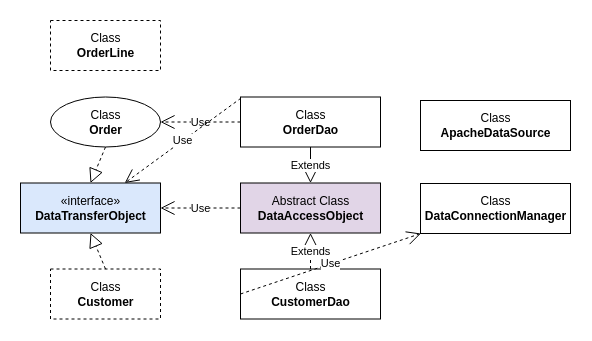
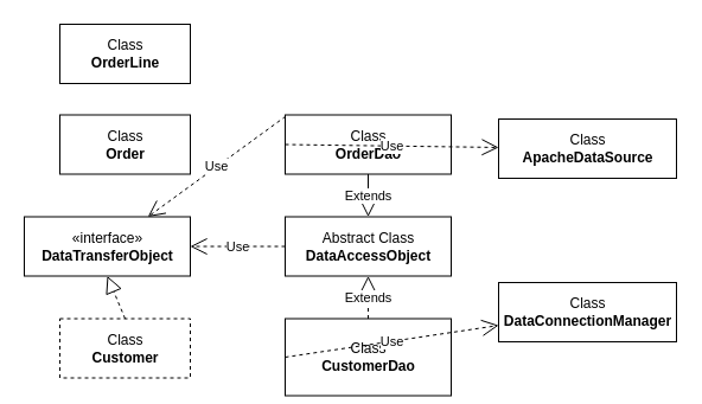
- <mxCell id="4" value="Class&lt;br&gt;&lt;b&gt;OrderLine&lt;/b&gt;" style="html=1;dashed=1;" vertex="1" parent="1"><mxGeometry x="50" y="20" width="110" height="50" as="geometry" /></mxCell>
+ <mxCell id="4" value="Class&lt;br&gt;&lt;b&gt;OrderLine&lt;/b&gt;" style="html=1;" vertex="1" parent="1"><mxGeometry x="50" y="20" width="110" height="50" as="geometry" /></mxCell>
- <mxCell id="6" value="Class&lt;br&gt;&lt;b&gt;Order&lt;/b&gt;" style="ellipse;html=1;" vertex="1" parent="1"><mxGeometry x="50" y="96.5" width="110" height="50" as="geometry" /></mxCell>
+ <mxCell id="6" value="Class&lt;br&gt;&lt;b&gt;Order&lt;/b&gt;" style="html=1;" vertex="1" parent="1"><mxGeometry x="50" y="96.5" width="110" height="50" as="geometry" /></mxCell>
- <mxCell id="14" value="Use" style="endArrow=open;endSize=12;dashed=1;html=1;exitX=0;exitY=0.5;exitDx=0;exitDy=0;entryX=1;entryY=0.5;entryDx=0;entryDy=0;" edge="1" parent="1" source="7" target="6"><mxGeometry width="160" relative="1" as="geometry"><mxPoint x="-140" y="360" as="sourcePoint" /><mxPoint x="20" y="360" as="targetPoint" /></mxGeometry></mxCell>
+ <mxCell id="14" value="Use" style="endArrow=open;endSize=12;dashed=1;html=1;exitX=0;exitY=0.5;exitDx=0;exitDy=0;" edge="1" parent="1" source="7" target="18"><mxGeometry width="160" relative="1" as="geometry"><mxPoint x="-140" y="360" as="sourcePoint" /><mxPoint x="20" y="360" as="targetPoint" /></mxGeometry></mxCell>
- <mxCell id="11" value="" style="endArrow=block;dashed=1;endFill=0;endSize=12;html=1;exitX=0.5;exitY=1;exitDx=0;exitDy=0;entryX=0.5;entryY=0;entryDx=0;entryDy=0;" edge="1" parent="1" source="6" target="2"><mxGeometry width="160" relative="1" as="geometry"><mxPoint x="-140" y="300" as="sourcePoint" /><mxPoint x="20" y="300" as="targetPoint" /></mxGeometry></mxCell>
- <mxCell id="2" value="«interface»&lt;br&gt;&lt;b&gt;DataTransferObject&lt;/b&gt;" style="html=1;fillColor=#dae8fc;" vertex="1" parent="1"><mxGeometry x="20" y="182.5" width="140" height="50" as="geometry" /></mxCell>
+ <mxCell id="2" value="«interface»&lt;br&gt;&lt;b&gt;DataTransferObject&lt;/b&gt;" style="html=1;" vertex="1" parent="1"><mxGeometry x="20" y="182.5" width="140" height="50" as="geometry" /></mxCell>
- <mxCell id="3" value="Abstract Class&lt;br&gt;&lt;b&gt;DataAccessObject&lt;/b&gt;" style="html=1;fillColor=#e1d5e7;" vertex="1" parent="1"><mxGeometry x="240" y="182.5" width="140" height="50" as="geometry" /></mxCell>
+ <mxCell id="3" value="Abstract Class&lt;br&gt;&lt;b&gt;DataAccessObject&lt;/b&gt;" style="html=1;" vertex="1" parent="1"><mxGeometry x="240" y="182.5" width="140" height="50" as="geometry" /></mxCell>
- <mxCell id="17" value="Class&lt;br&gt;&lt;b&gt;DataConnectionManager&lt;/b&gt;" style="html=1;" vertex="1" parent="1"><mxGeometry x="420" y="183" width="150" height="50" as="geometry" /></mxCell>
+ <mxCell id="17" value="Class&lt;br&gt;&lt;b&gt;DataConnectionManager&lt;/b&gt;" style="html=1;" vertex="1" parent="1"><mxGeometry x="420" y="238" width="150" height="50" as="geometry" /></mxCell>
- <mxCell id="8" value="Class&lt;br&gt;&lt;b&gt;CustomerDao&lt;/b&gt;" style="html=1;" vertex="1" parent="1"><mxGeometry x="240" y="268.5" width="140" height="50" as="geometry" /></mxCell>
+ <mxCell id="8" value="Class&lt;br&gt;&lt;b&gt;CustomerDao&lt;/b&gt;" style="html=1;" vertex="1" parent="1"><mxGeometry x="240" y="268.5" width="140" height="65" as="geometry" /></mxCell>
